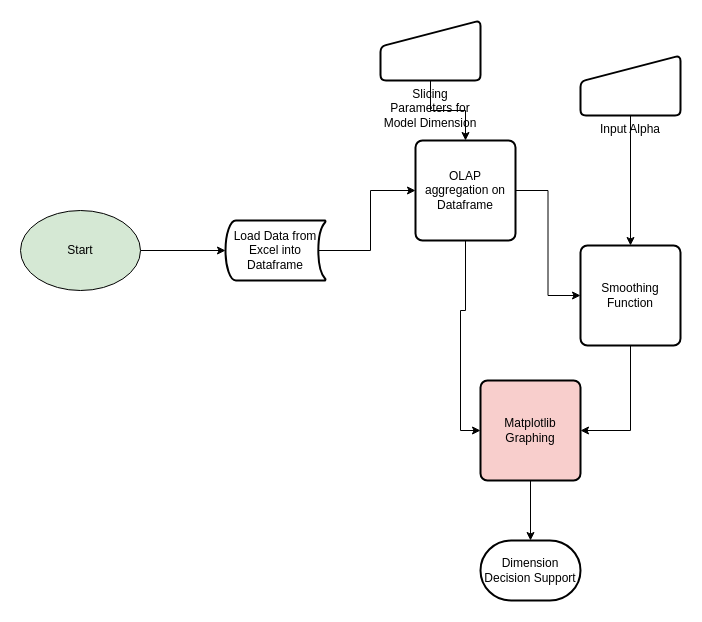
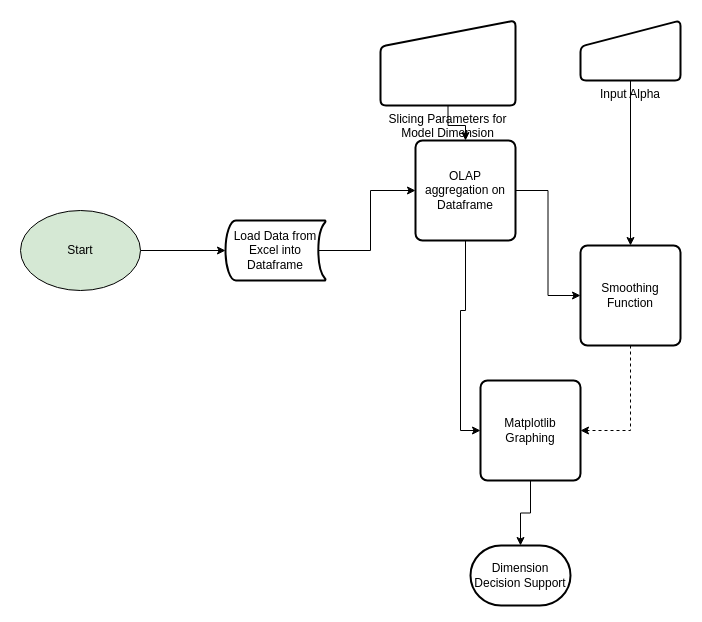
- <mxCell id="10" value="Slicing Parameters for Model Dimension" style="verticalLabelPosition=bottom;verticalAlign=top;html=1;strokeWidth=2;shape=manualInput;whiteSpace=wrap;rounded=1;size=26;arcSize=11;direction=east;" vertex="1" parent="1"><mxGeometry x="380" width="100" height="60" as="geometry" y="20" /></mxCell>
+ <mxCell id="10" value="Slicing Parameters for Model Dimension" style="verticalLabelPosition=bottom;verticalAlign=top;html=1;strokeWidth=2;shape=manualInput;whiteSpace=wrap;rounded=1;size=26;arcSize=11;direction=east;" vertex="1" parent="1"><mxGeometry x="380" y="20" width="135" height="85" as="geometry" /></mxCell>
- <mxCell id="14" value="Input Alpha" style="verticalLabelPosition=bottom;verticalAlign=top;html=1;strokeWidth=2;shape=manualInput;whiteSpace=wrap;rounded=1;size=26;arcSize=11;direction=east;" vertex="1" parent="1"><mxGeometry x="580" y="55" width="100" height="60" as="geometry" /></mxCell>
+ <mxCell id="14" value="Input Alpha" style="verticalLabelPosition=bottom;verticalAlign=top;html=1;strokeWidth=2;shape=manualInput;whiteSpace=wrap;rounded=1;size=26;arcSize=11;direction=east;" vertex="1" parent="1"><mxGeometry x="580" width="100" height="60" as="geometry" y="20" /></mxCell>
- <mxCell id="15" style="edgeStyle=orthogonalEdgeStyle;rounded=0;orthogonalLoop=1;jettySize=auto;html=1;entryX=1;entryY=0.5;entryDx=0;entryDy=0;" edge="1" parent="1" source="16" target="12"><mxGeometry relative="1" as="geometry" /></mxCell>
+ <mxCell id="15" style="edgeStyle=orthogonalEdgeStyle;rounded=0;orthogonalLoop=1;jettySize=auto;html=1;entryX=1;entryY=0.5;entryDx=0;entryDy=0;dashed=1;" edge="1" parent="1" source="16" target="12"><mxGeometry relative="1" as="geometry" /></mxCell>
- <mxCell id="12" value="Matplotlib Graphing" style="rounded=1;whiteSpace=wrap;html=1;absoluteArcSize=1;arcSize=14;strokeWidth=2;fillColor=#f8cecc;" vertex="1" parent="1"><mxGeometry x="480" y="380" width="100" height="100" as="geometry" /></mxCell>
+ <mxCell id="12" value="Matplotlib Graphing" style="rounded=1;whiteSpace=wrap;html=1;absoluteArcSize=1;arcSize=14;strokeWidth=2;" vertex="1" parent="1"><mxGeometry x="480" y="380" width="100" height="100" as="geometry" /></mxCell>
- <mxCell id="17" value="Dimension Decision Support" style="strokeWidth=2;html=1;shape=mxgraph.flowchart.terminator;whiteSpace=wrap;" vertex="1" parent="1"><mxGeometry x="480" y="540" width="100" height="60" as="geometry" /></mxCell>
+ <mxCell id="17" value="Dimension Decision Support" style="strokeWidth=2;html=1;shape=mxgraph.flowchart.terminator;whiteSpace=wrap;" vertex="1" parent="1"><mxGeometry x="470" y="545" width="100" height="60" as="geometry" /></mxCell>
